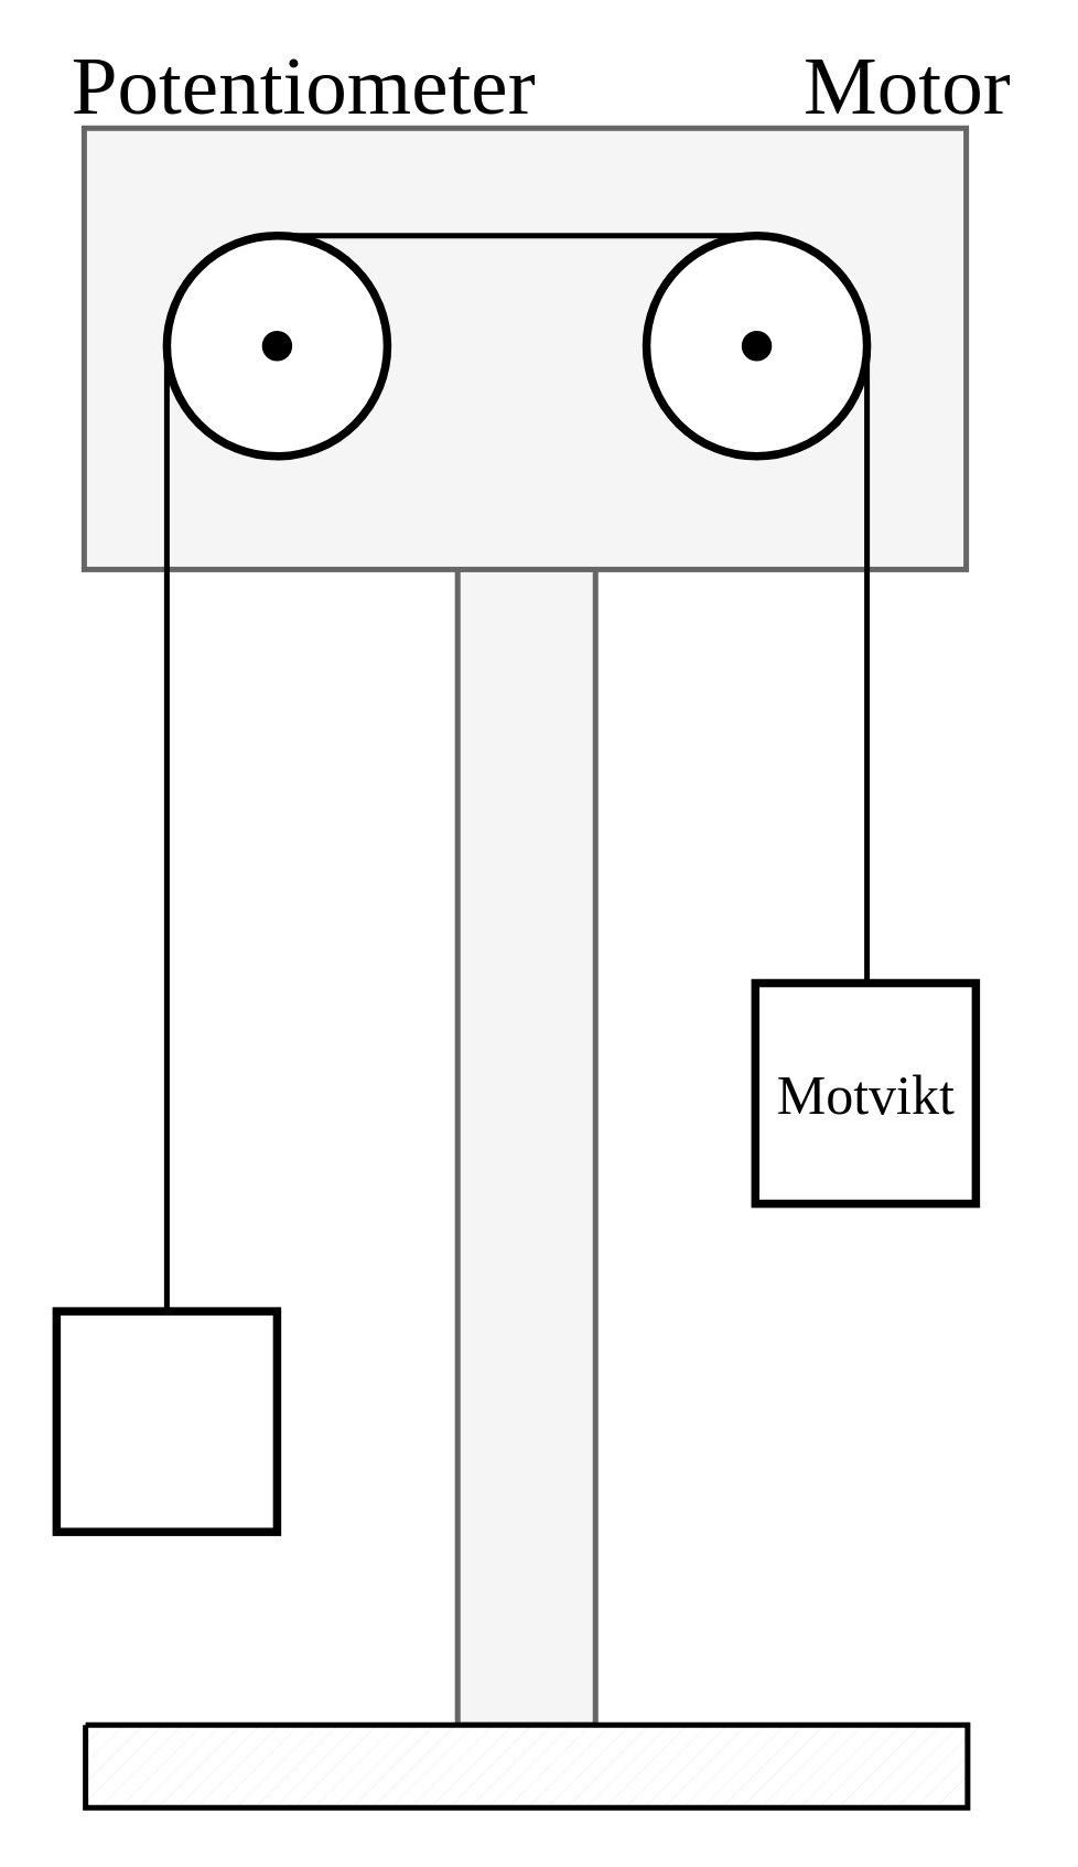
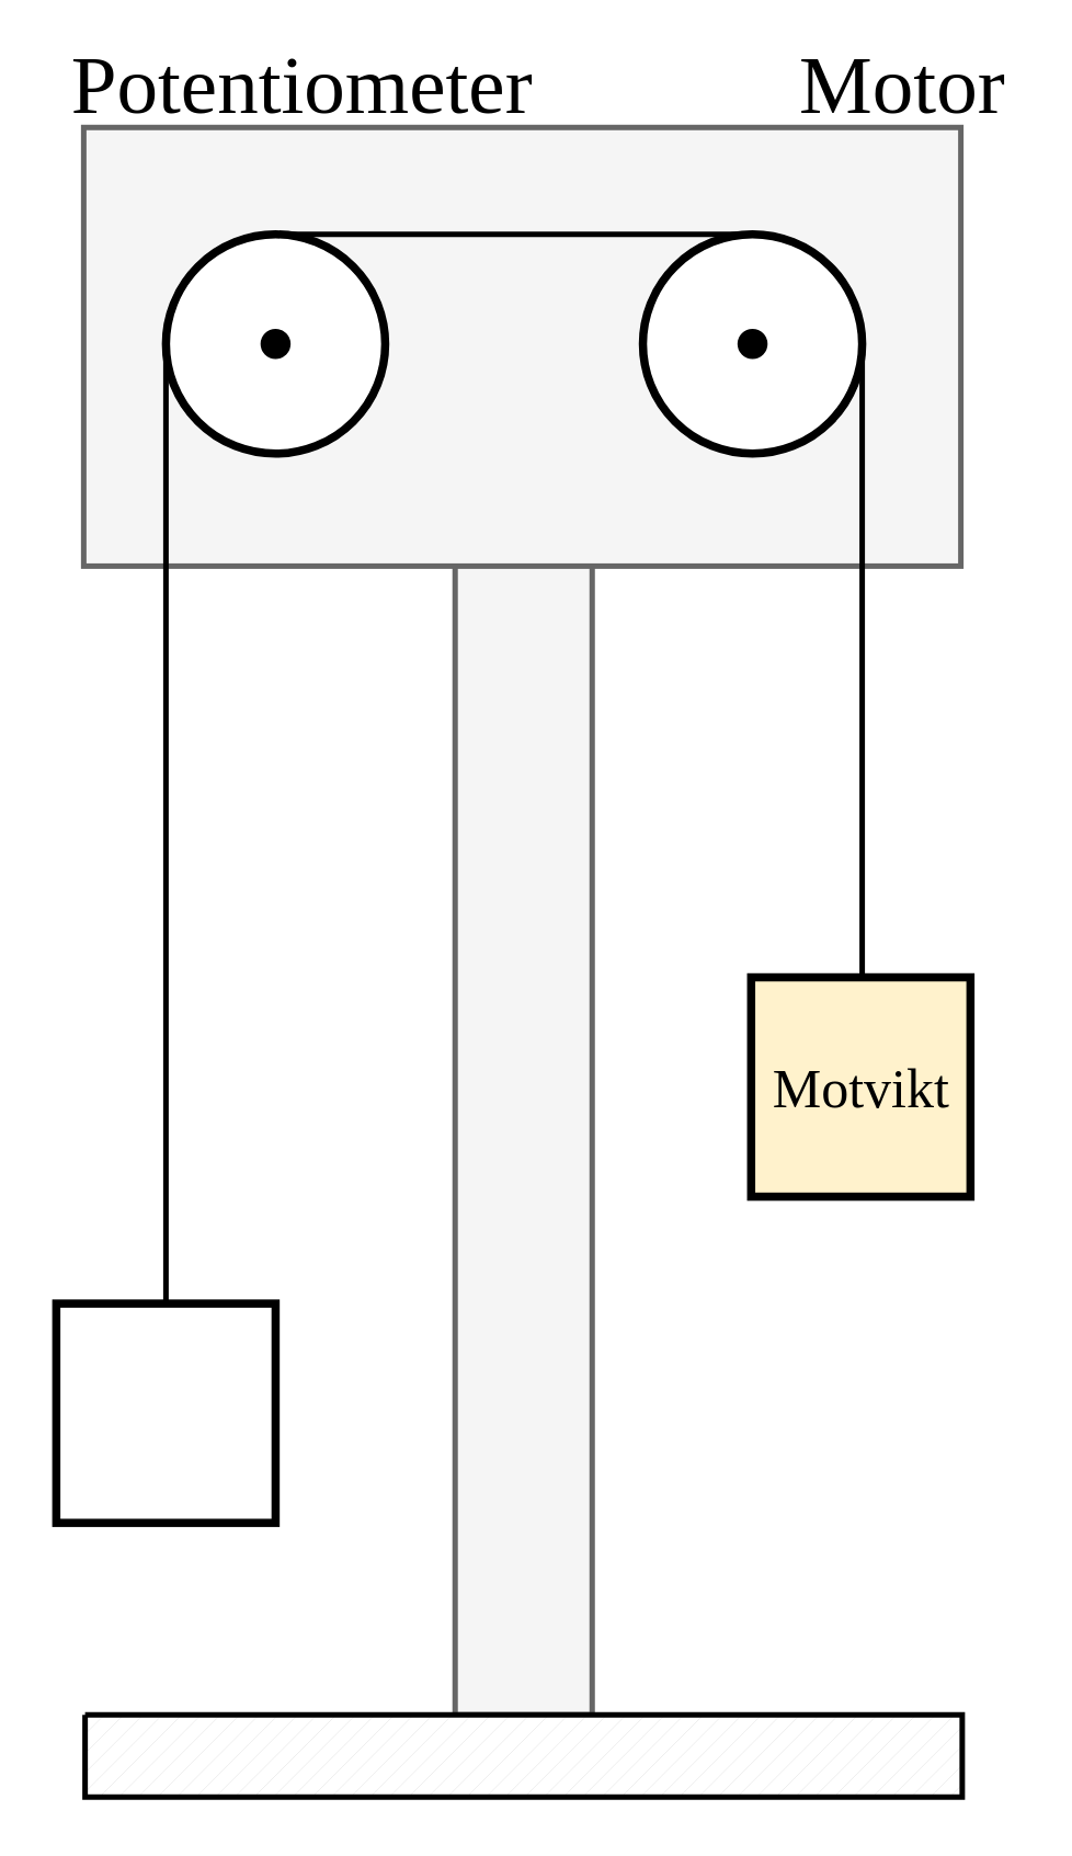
- <mxCell id="13" value="&lt;font style=&quot;font-size: 20px&quot;&gt;Motvikt&lt;/font&gt;" style="whiteSpace=wrap;html=1;aspect=fixed;strokeWidth=3;fontFamily=CMU Serif;fontStyle=0" parent="1" vertex="1"><mxGeometry x="273.5" y="356" width="80" height="80" as="geometry" /></mxCell>
+ <mxCell id="13" value="&lt;font style=&quot;font-size: 20px&quot;&gt;Motvikt&lt;/font&gt;" style="whiteSpace=wrap;html=1;aspect=fixed;strokeWidth=3;fontFamily=CMU Serif;fontStyle=0;fillColor=#fff2cc;" parent="1" vertex="1"><mxGeometry x="273.5" y="356" width="80" height="80" as="geometry" /></mxCell>
